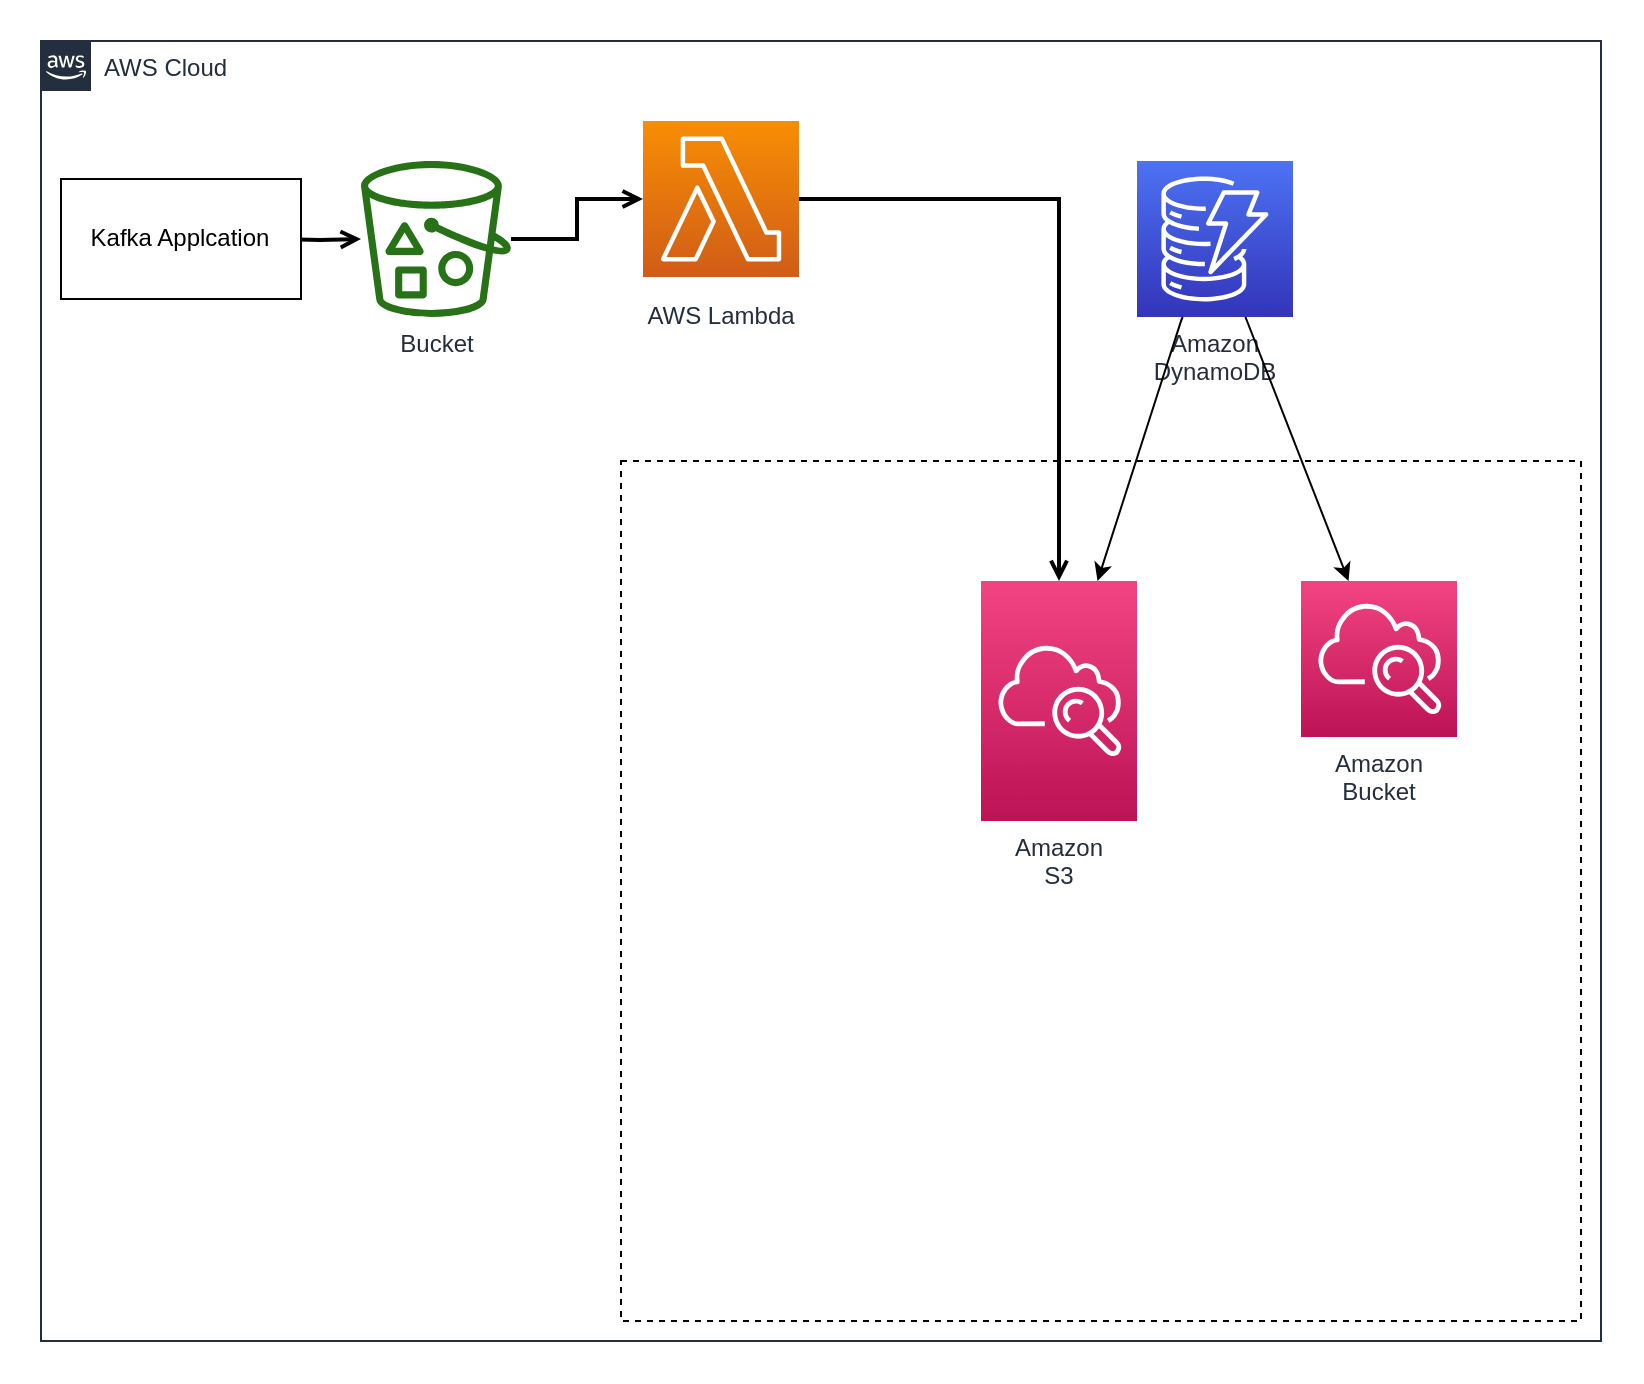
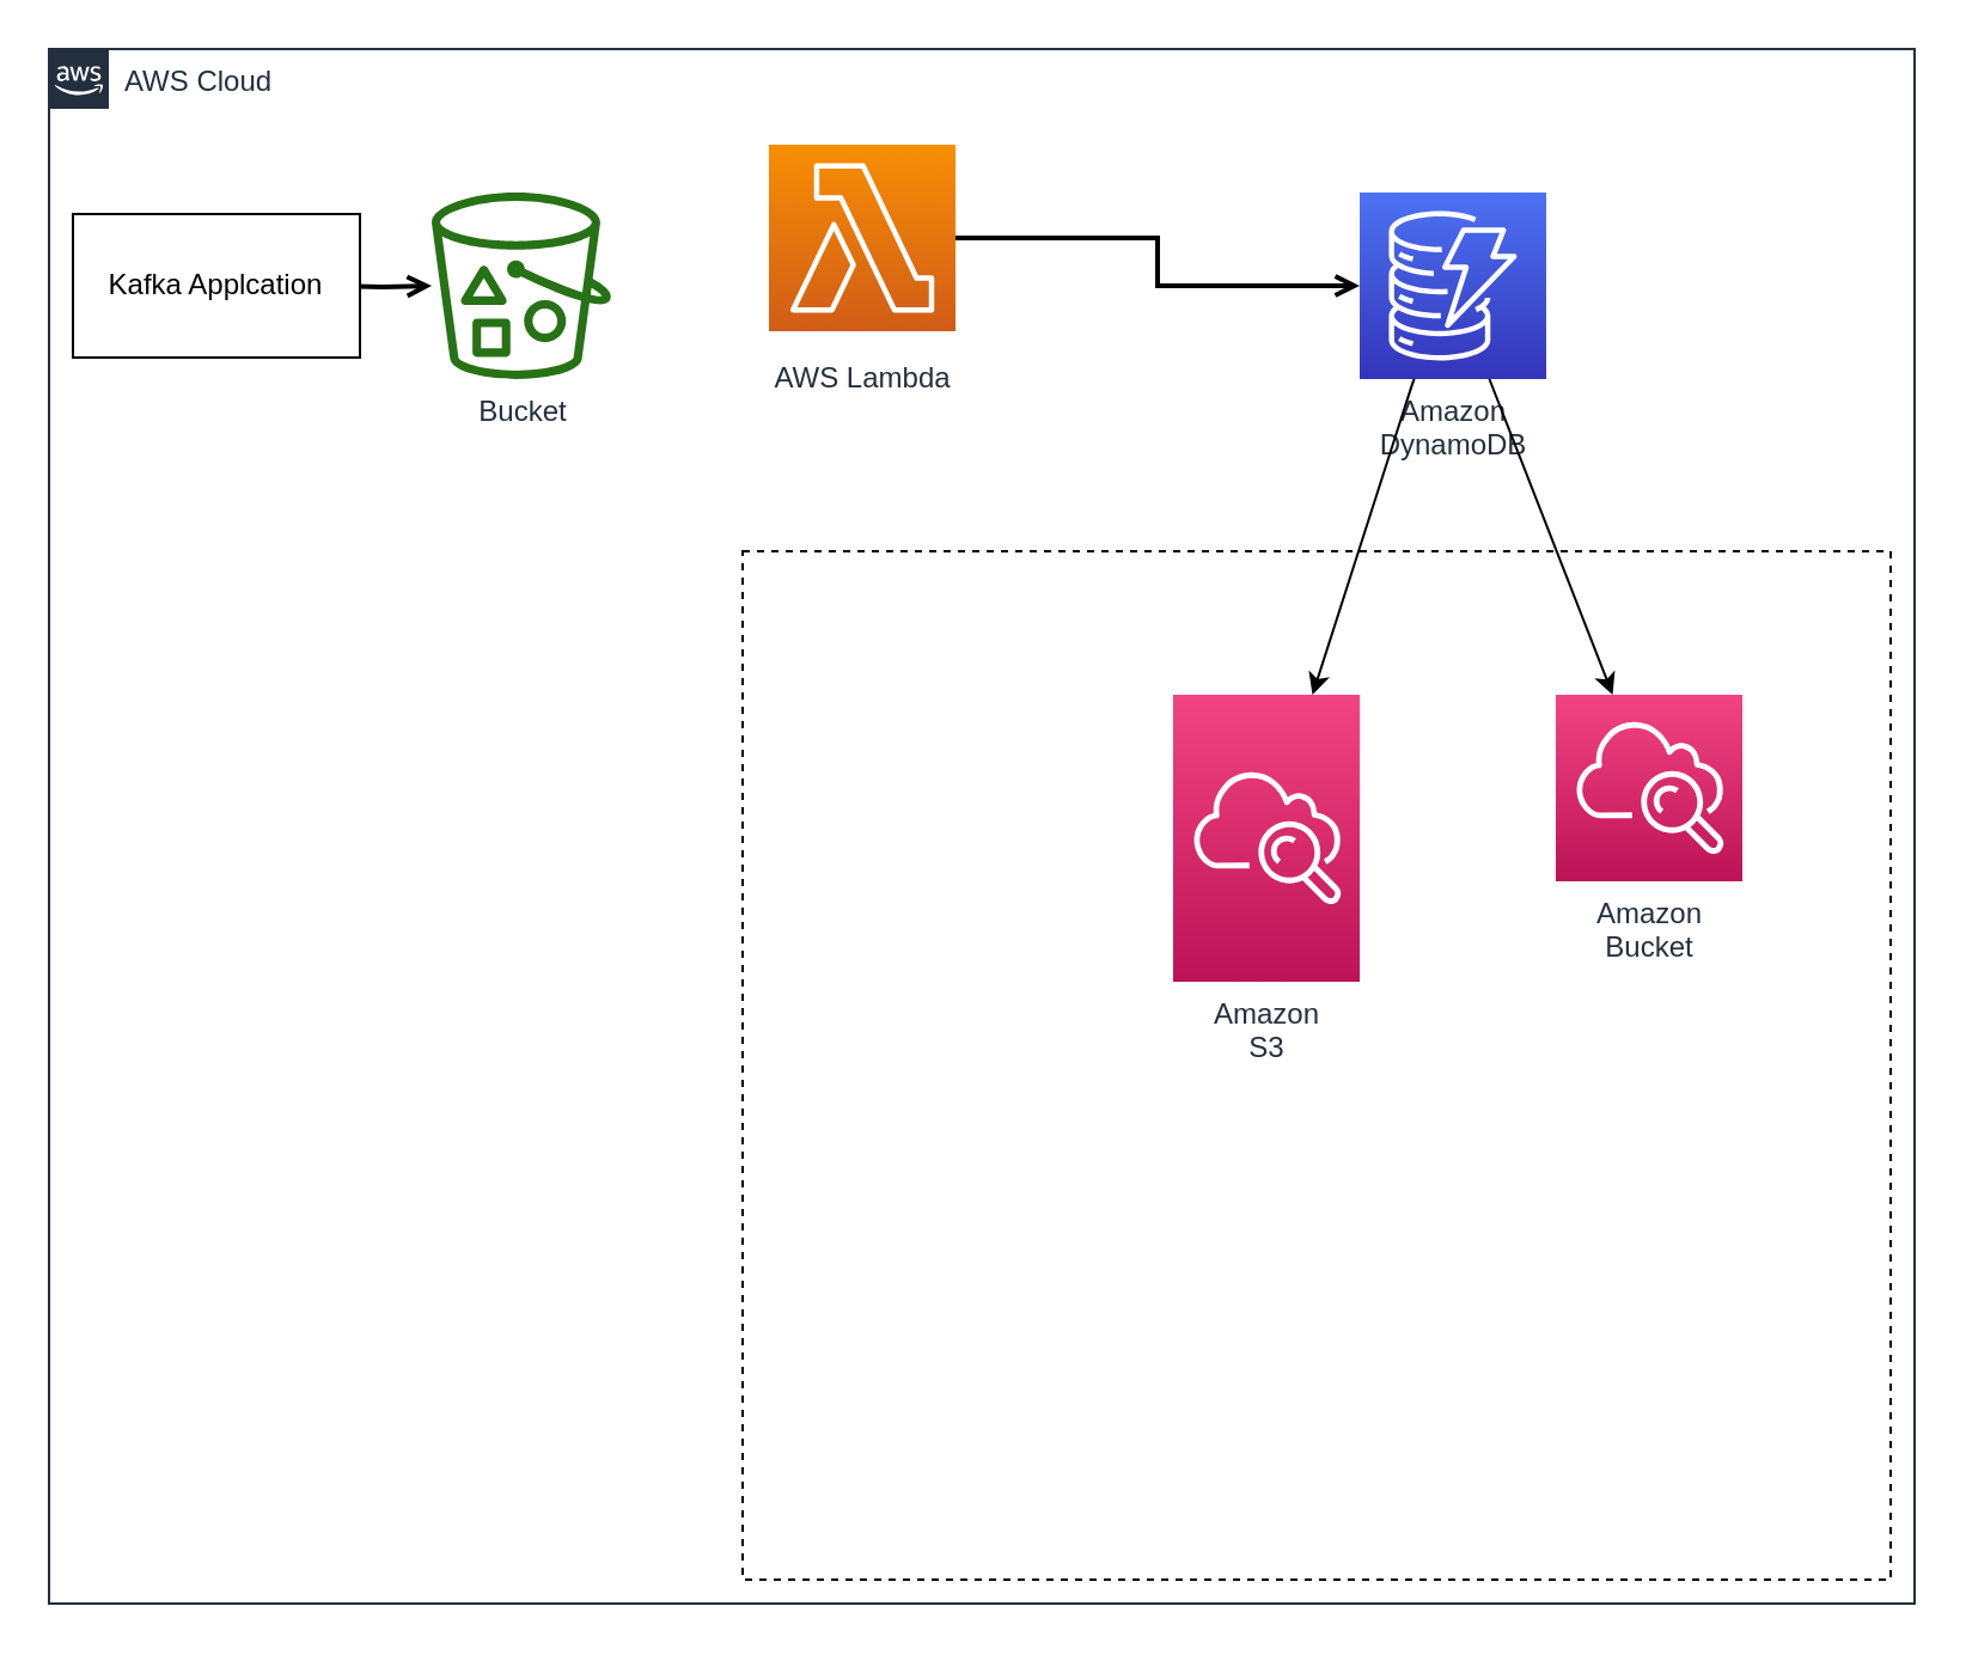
- <mxCell id="10" style="edgeStyle=orthogonalEdgeStyle;rounded=0;orthogonalLoop=1;jettySize=auto;html=1;endArrow=open;endFill=0;strokeWidth=2;" edge="1" parent="1" source="5" target="9"><mxGeometry relative="1" as="geometry"><mxPoint x="255" y="119" as="sourcePoint" /><mxPoint x="990" y="119" as="targetPoint" /></mxGeometry></mxCell>
- <mxCell id="12" style="edgeStyle=orthogonalEdgeStyle;rounded=0;orthogonalLoop=1;jettySize=auto;html=1;endArrow=open;endFill=0;strokeWidth=2;" edge="1" parent="1" source="9" target="6"><mxGeometry relative="1" as="geometry"><mxPoint x="628" y="119" as="sourcePoint" /><mxPoint x="990" y="119" as="targetPoint" /></mxGeometry></mxCell>
+ <mxCell id="12" style="edgeStyle=orthogonalEdgeStyle;rounded=0;orthogonalLoop=1;jettySize=auto;html=1;endArrow=open;endFill=0;strokeWidth=2;" edge="1" parent="1" source="9" target="11"><mxGeometry relative="1" as="geometry"><mxPoint x="628" y="119" as="sourcePoint" /><mxPoint x="990" y="119" as="targetPoint" /></mxGeometry></mxCell>
